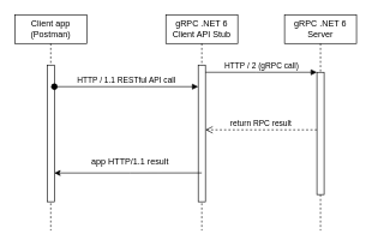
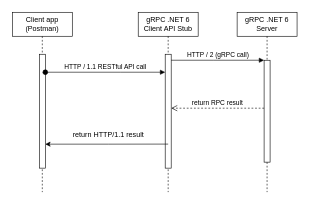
- <mxCell id="12" value="app HTTP/1.1 result" style="text;html=1;align=center;verticalAlign=middle;resizable=0;points=[];autosize=1;strokeColor=none;fillColor=none;" vertex="1" parent="1"><mxGeometry x="110" y="210" width="140" height="30" as="geometry" /></mxCell>
+ <mxCell id="12" value="return HTTP/1.1 result" style="text;html=1;align=center;verticalAlign=middle;resizable=0;points=[];autosize=1;strokeColor=none;fillColor=none;" vertex="1" parent="1"><mxGeometry x="110" y="210" width="140" height="30" as="geometry" /></mxCell>
